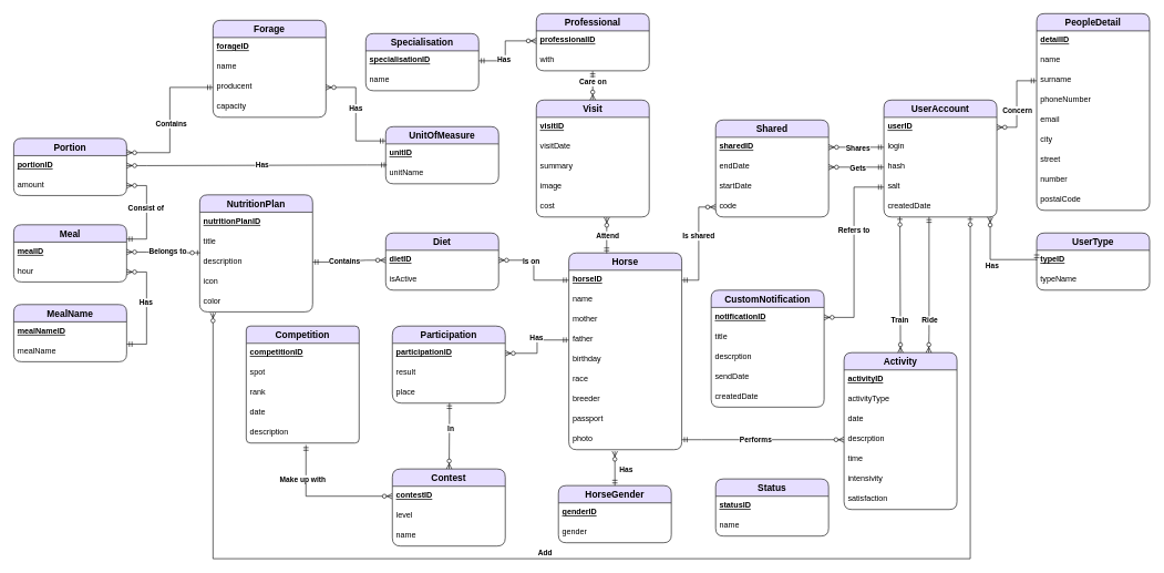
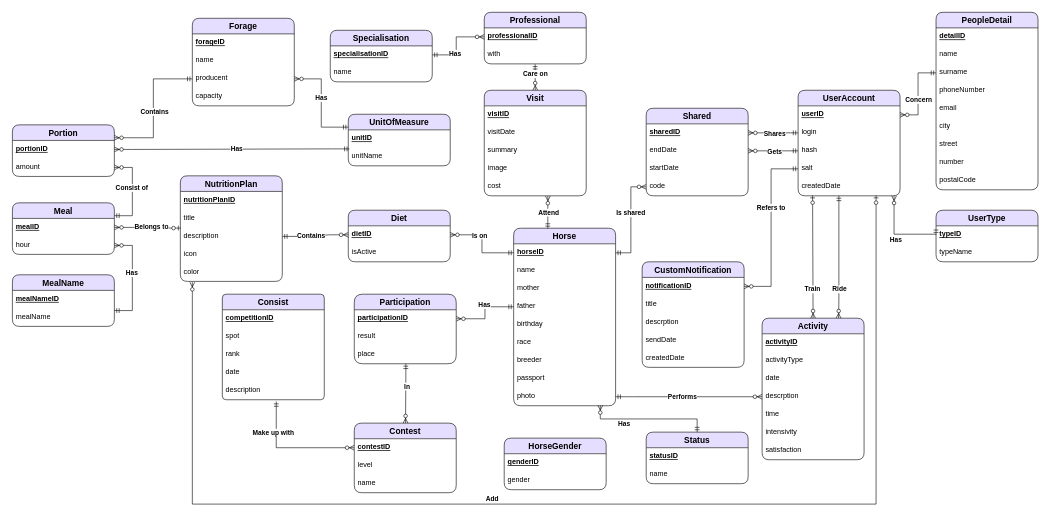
- <mxCell id="76" value="Competition" style="swimlane;fontStyle=1;childLayout=stackLayout;horizontal=1;startSize=26;horizontalStack=0;resizeParent=1;resizeParentMax=0;resizeLast=0;collapsible=1;marginBottom=0;align=center;fontSize=14;rounded=1;shadow=0;fillColor=#E6DEFF;swimlaneFillColor=#FFFFFF;arcSize=8;" parent="1" vertex="1"><mxGeometry x="370" y="490" width="170" height="176" as="geometry" /></mxCell>
+ <mxCell id="76" value="Consist" style="swimlane;fontStyle=1;childLayout=stackLayout;horizontal=1;startSize=26;horizontalStack=0;resizeParent=1;resizeParentMax=0;resizeLast=0;collapsible=1;marginBottom=0;align=center;fontSize=14;rounded=1;shadow=0;fillColor=#E6DEFF;swimlaneFillColor=#FFFFFF;arcSize=8;" parent="1" vertex="1"><mxGeometry x="370" y="490" width="170" height="176" as="geometry" /></mxCell>
- <mxCell id="111" value="" style="edgeStyle=orthogonalEdgeStyle;fontSize=12;html=1;endArrow=ERzeroToMany;startArrow=ERmandOne;rounded=0;strokeColor=default;entryX=0.407;entryY=1.076;entryDx=0;entryDy=0;entryPerimeter=0;" parent="1" source="73" target="55" edge="1"><mxGeometry width="100" height="100" relative="1" as="geometry"><mxPoint x="860" y="980" as="sourcePoint" /><mxPoint x="960" y="880" as="targetPoint" /><Array as="points"><mxPoint x="925" y="700" /><mxPoint x="925" y="700" /></Array></mxGeometry></mxCell>
- <mxCell id="112" value="Has" style="edgeLabel;html=1;align=center;verticalAlign=middle;resizable=0;points=[];fontStyle=1" parent="111" vertex="1" connectable="0"><mxGeometry x="-0.179" y="-1" relative="1" as="geometry"><mxPoint x="15" y="-3" as="offset" /></mxGeometry></mxCell>
+ <mxCell id="113" value="" style="edgeStyle=orthogonalEdgeStyle;fontSize=12;html=1;endArrow=ERzeroToMany;startArrow=ERmandOne;rounded=0;strokeColor=default;exitX=0.5;exitY=0;exitDx=0;exitDy=0;entryX=0.85;entryY=0.982;entryDx=0;entryDy=0;entryPerimeter=0;" parent="1" source="70" target="55" edge="1"><mxGeometry width="100" height="100" relative="1" as="geometry"><mxPoint x="766.73" y="882.17" as="sourcePoint" /><mxPoint x="926.73" y="651" as="targetPoint" /><Array as="points"><mxPoint x="1162" y="698" /><mxPoint x="1000" y="698" /></Array></mxGeometry></mxCell>
+ <mxCell id="114" value="Has" style="edgeLabel;html=1;align=center;verticalAlign=middle;resizable=0;points=[];fontStyle=1" parent="113" vertex="1" connectable="0"><mxGeometry x="0.283" y="-5" relative="1" as="geometry"><mxPoint x="-12" y="13" as="offset" /></mxGeometry></mxCell>
